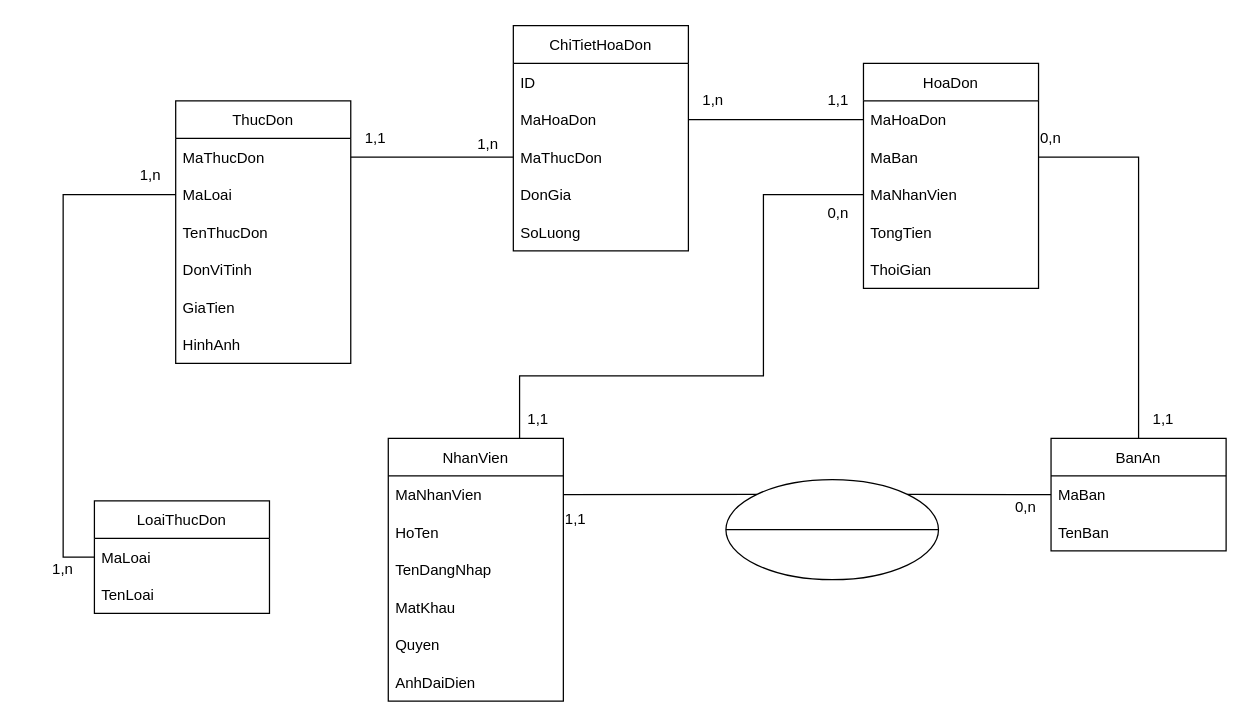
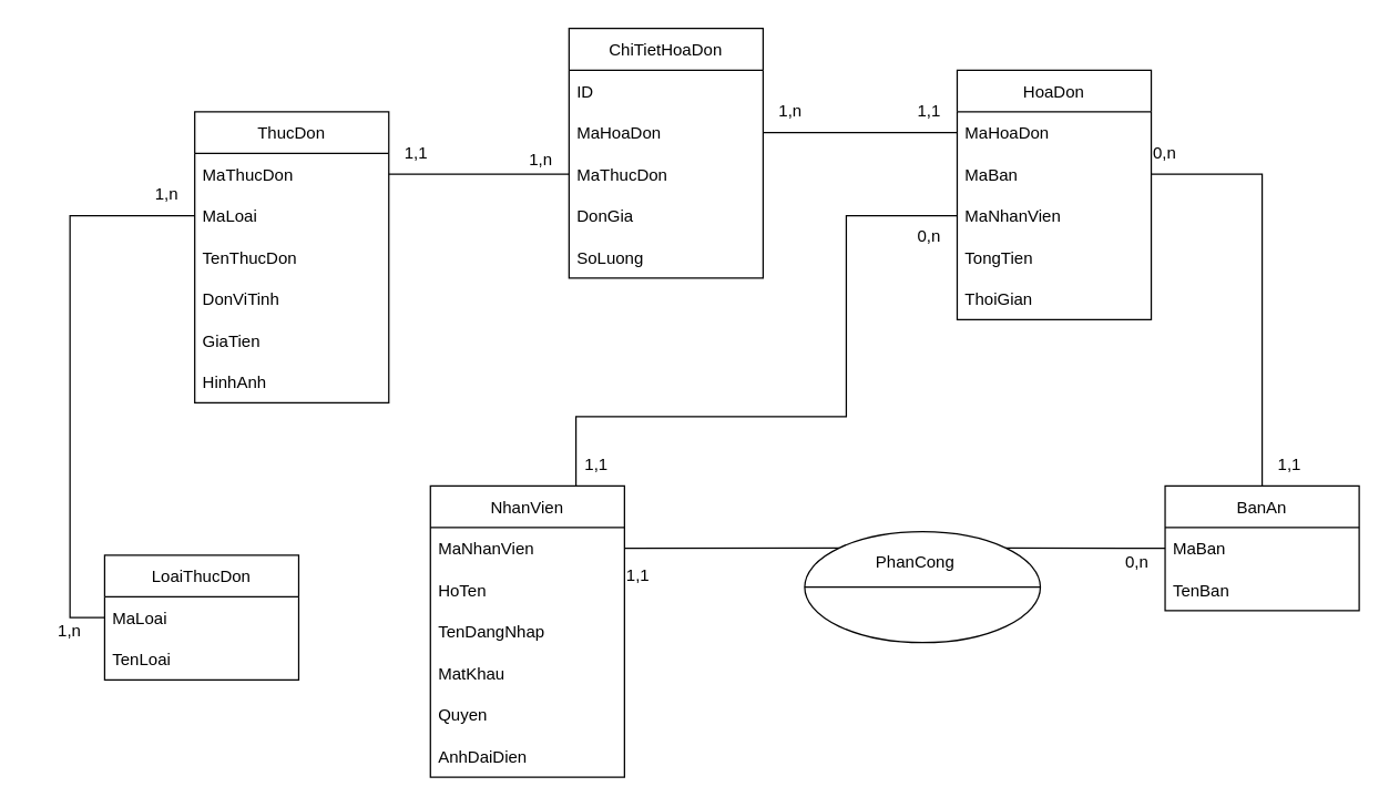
+ <mxCell id="52" value="PhanCong" style="text;html=1;strokeColor=none;fillColor=none;align=center;verticalAlign=middle;whiteSpace=wrap;rounded=0;" vertex="1" parent="1"><mxGeometry x="610" y="390" width="100" height="30" as="geometry" /></mxCell>
